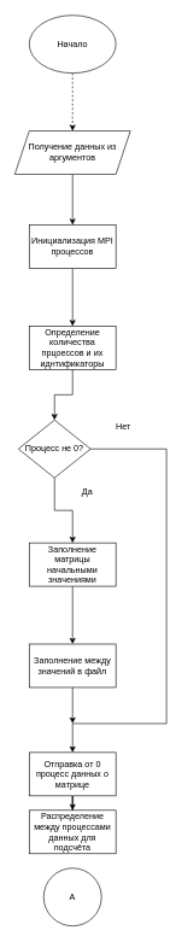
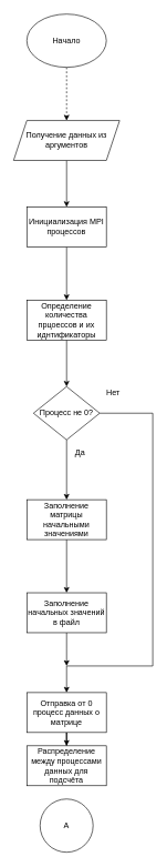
- <mxCell id="12" value="Процесс не 0?" style="rhombus;whiteSpace=wrap;html=1;rounded=0;" parent="1" vertex="1"><mxGeometry x="25" y="580" width="100" height="80" as="geometry" /></mxCell>
+ <mxCell id="12" value="Процесс не 0?" style="rhombus;whiteSpace=wrap;html=1;rounded=0;" parent="1" vertex="1"><mxGeometry x="50" y="580" width="100" height="80" as="geometry" /></mxCell>
- <mxCell id="16" value="Заполнение между значений в файл" style="whiteSpace=wrap;html=1;rounded=0;" parent="1" vertex="1"><mxGeometry x="40" y="890" width="120" height="60" as="geometry" /></mxCell>
+ <mxCell id="16" value="Заполнение начальных значений в файл" style="whiteSpace=wrap;html=1;rounded=0;" parent="1" vertex="1"><mxGeometry x="40" y="890" width="120" height="60" as="geometry" /></mxCell>
